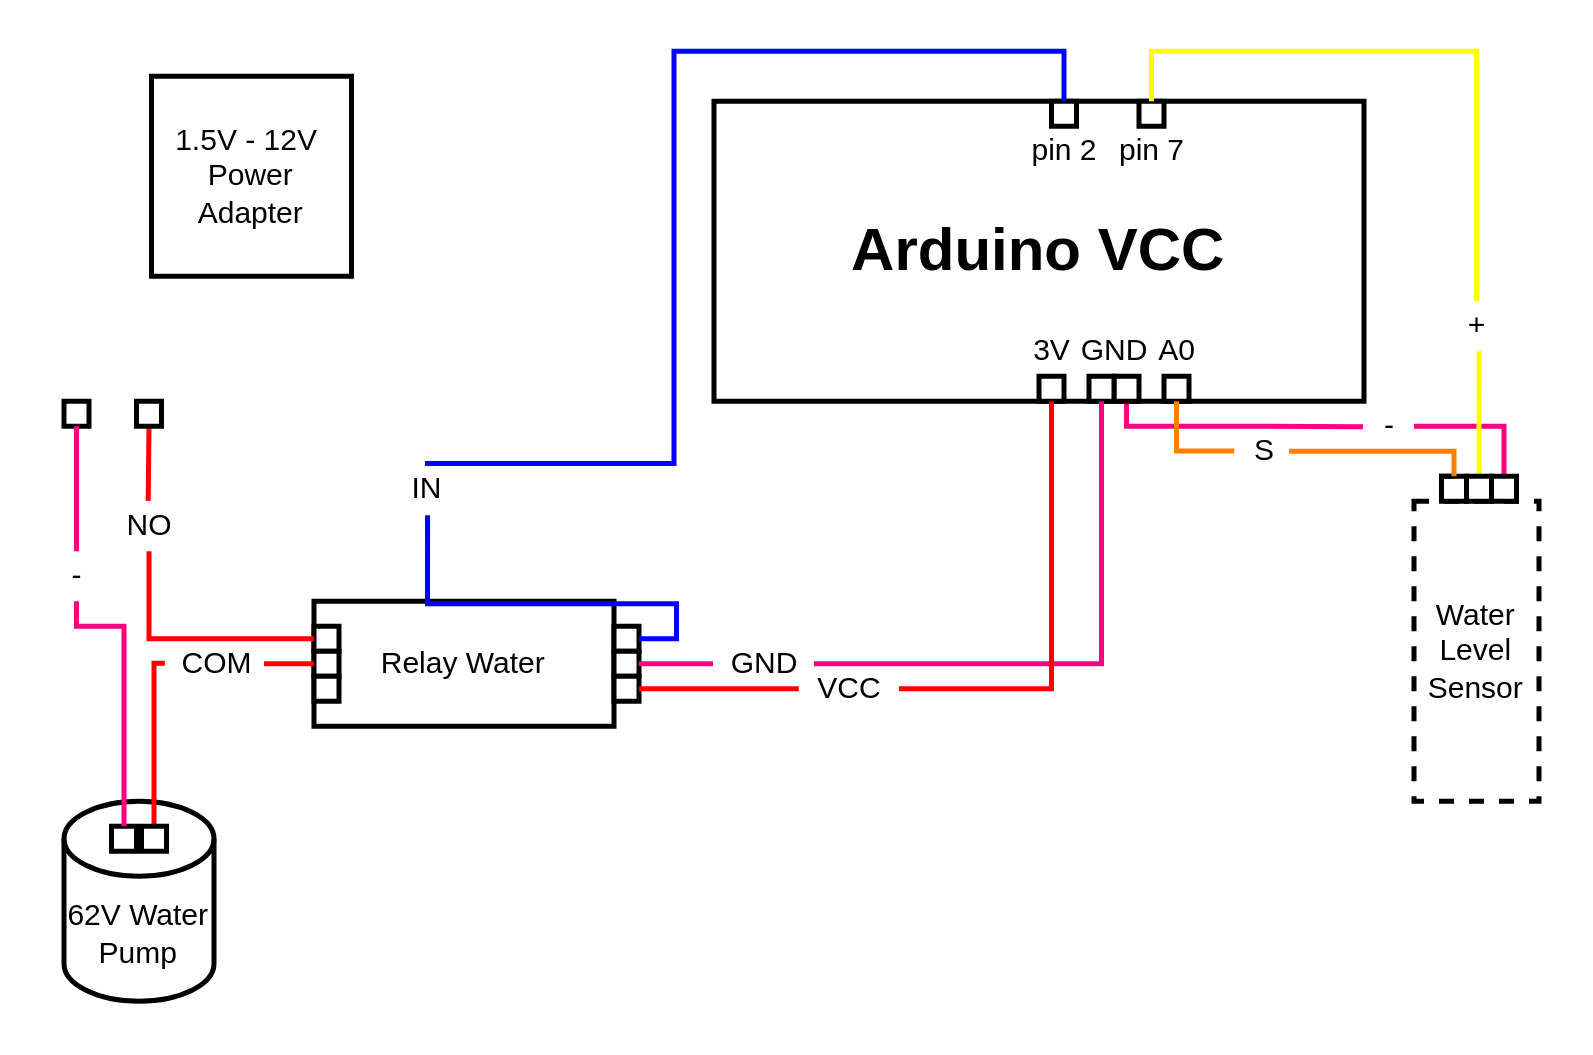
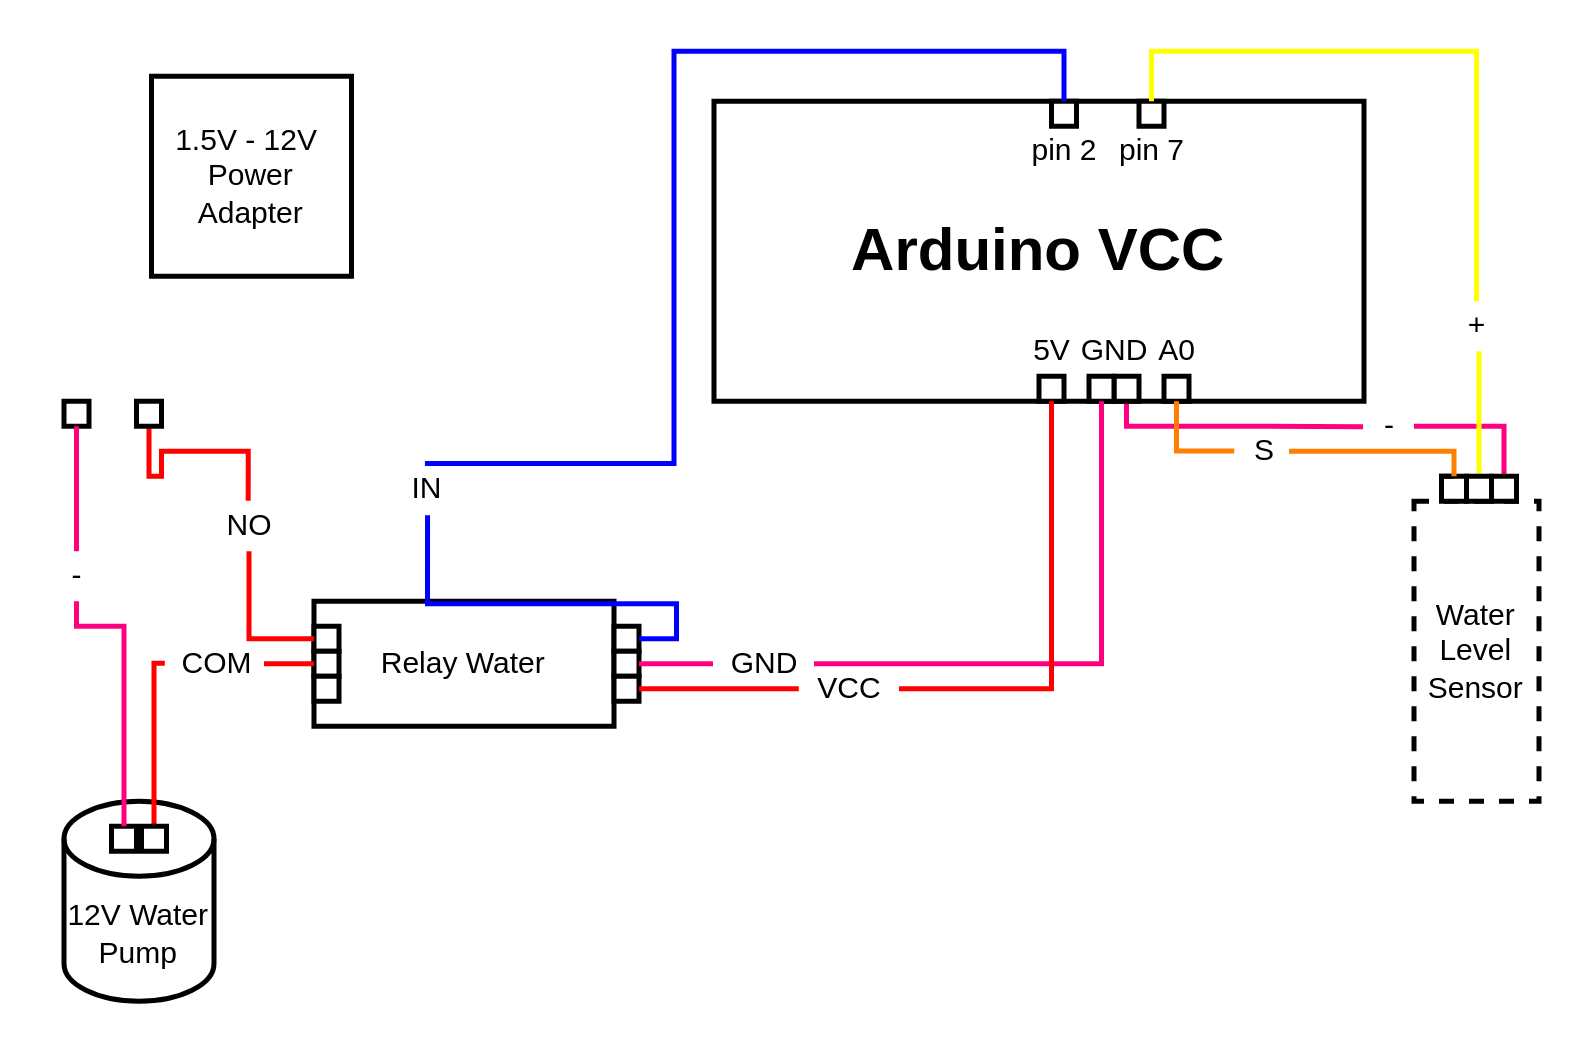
- <mxCell id="32" value="3V" style="text;html=1;align=center;verticalAlign=middle;resizable=0;points=[];autosize=1;strokeColor=none;" vertex="1" parent="1"><mxGeometry x="405" y="130" width="30" height="20" as="geometry" /></mxCell>
+ <mxCell id="32" value="5V" style="text;html=1;align=center;verticalAlign=middle;resizable=0;points=[];autosize=1;strokeColor=none;" vertex="1" parent="1"><mxGeometry x="405" y="130" width="30" height="20" as="geometry" /></mxCell>
- <mxCell id="55" value="NO" style="text;html=1;align=center;verticalAlign=middle;resizable=0;points=[];autosize=1;strokeColor=none;" vertex="1" parent="1"><mxGeometry x="44" y="200" width="30" height="20" as="geometry" /></mxCell>
+ <mxCell id="55" value="NO" style="text;html=1;align=center;verticalAlign=middle;resizable=0;points=[];autosize=1;strokeColor=none;" vertex="1" parent="1"><mxGeometry x="84" y="200" width="30" height="20" as="geometry" /></mxCell>
- <mxCell id="46" value="62V Water Pump" style="shape=cylinder3;whiteSpace=wrap;html=1;boundedLbl=1;backgroundOutline=1;size=15;strokeColor=#000000;strokeWidth=2;" vertex="1" parent="1"><mxGeometry x="25" y="320" width="60" height="80" as="geometry" /></mxCell>
+ <mxCell id="46" value="12V Water Pump" style="shape=cylinder3;whiteSpace=wrap;html=1;boundedLbl=1;backgroundOutline=1;size=15;strokeColor=#000000;strokeWidth=2;" vertex="1" parent="1"><mxGeometry x="25" y="320" width="60" height="80" as="geometry" /></mxCell>
